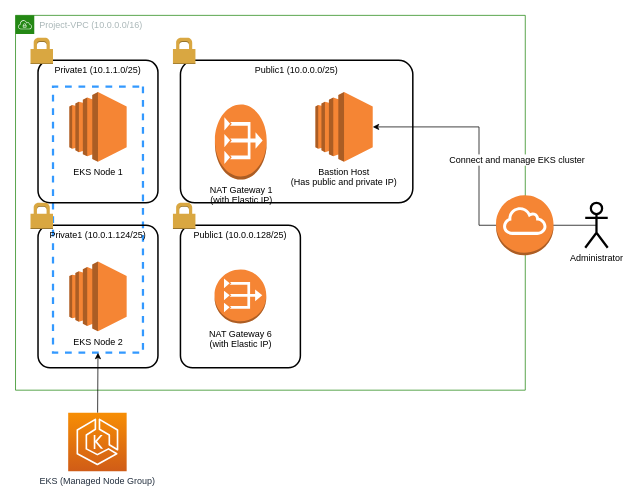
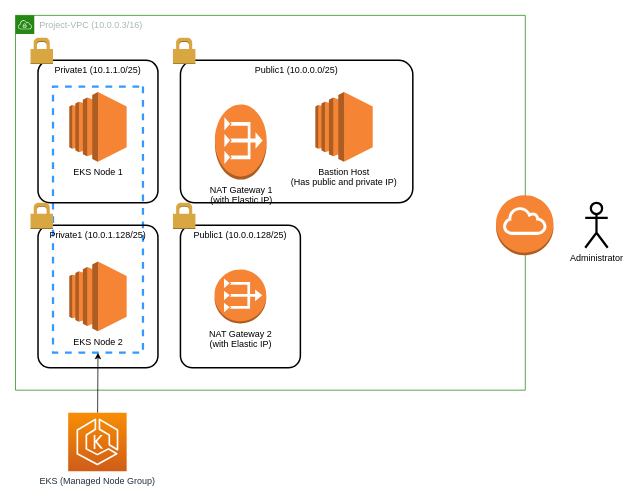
- <mxCell id="3" value="Project-VPC (10.0.0.0/16)" style="points=[[0,0],[0.25,0],[0.5,0],[0.75,0],[1,0],[1,0.25],[1,0.5],[1,0.75],[1,1],[0.75,1],[0.5,1],[0.25,1],[0,1],[0,0.75],[0,0.5],[0,0.25]];outlineConnect=0;gradientColor=none;html=1;whiteSpace=wrap;fontSize=12;fontStyle=0;shape=mxgraph.aws4.group;grIcon=mxgraph.aws4.group_vpc;strokeColor=#248814;fillColor=none;verticalAlign=top;align=left;spacingLeft=30;fontColor=#AAB7B8;dashed=0;" parent="1" vertex="1"><mxGeometry x="20" y="20" width="680" height="500" as="geometry" /></mxCell>
+ <mxCell id="3" value="Project-VPC (10.0.0.3/16)" style="points=[[0,0],[0.25,0],[0.5,0],[0.75,0],[1,0],[1,0.25],[1,0.5],[1,0.75],[1,1],[0.75,1],[0.5,1],[0.25,1],[0,1],[0,0.75],[0,0.5],[0,0.25]];outlineConnect=0;gradientColor=none;html=1;whiteSpace=wrap;fontSize=12;fontStyle=0;shape=mxgraph.aws4.group;grIcon=mxgraph.aws4.group_vpc;strokeColor=#248814;fillColor=none;verticalAlign=top;align=left;spacingLeft=30;fontColor=#AAB7B8;dashed=0;" parent="1" vertex="1"><mxGeometry x="20" y="20" width="680" height="500" as="geometry" /></mxCell>
- <mxCell id="17" style="edgeStyle=orthogonalEdgeStyle;rounded=0;orthogonalLoop=1;jettySize=auto;html=1;exitX=0.5;exitY=0.5;exitDx=0;exitDy=0;exitPerimeter=0;entryX=1;entryY=0.5;entryDx=0;entryDy=0;entryPerimeter=0;" parent="1" source="19" target="6" edge="1"><mxGeometry relative="1" as="geometry" /></mxCell>
- <mxCell id="18" value="Connect and manage EKS cluster" style="text;html=1;align=center;verticalAlign=middle;resizable=0;points=[];labelBackgroundColor=#ffffff;" parent="17" vertex="1" connectable="0"><mxGeometry x="0.128" y="2" relative="1" as="geometry"><mxPoint x="52" y="-2.2" as="offset" /></mxGeometry></mxCell>
- <mxCell id="9" value="Private1 (10.0.1.124/25)" style="rounded=1;arcSize=10;dashed=0;fillColor=none;gradientColor=none;strokeWidth=2;align=center;verticalAlign=top;" parent="1" vertex="1"><mxGeometry x="50" y="300" width="160" height="190" as="geometry" /></mxCell>
+ <mxCell id="9" value="Private1 (10.0.1.128/25)" style="rounded=1;arcSize=10;dashed=0;fillColor=none;gradientColor=none;strokeWidth=2;align=center;verticalAlign=top;" parent="1" vertex="1"><mxGeometry x="50" y="300" width="160" height="190" as="geometry" /></mxCell>
- <mxCell id="21" value="&lt;div&gt;NAT Gateway 6&lt;/div&gt;&lt;div&gt;(with Elastic IP)&lt;br&gt;&lt;/div&gt;" style="outlineConnect=0;dashed=0;verticalLabelPosition=bottom;verticalAlign=top;align=center;html=1;shape=mxgraph.aws3.vpc_nat_gateway;fillColor=#F58534;gradientColor=none;strokeColor=#000000;strokeWidth=3;" parent="1" vertex="1"><mxGeometry x="285.5" y="359" width="69" height="72" as="geometry" /></mxCell>
+ <mxCell id="21" value="&lt;div&gt;NAT Gateway 2&lt;/div&gt;&lt;div&gt;(with Elastic IP)&lt;br&gt;&lt;/div&gt;" style="outlineConnect=0;dashed=0;verticalLabelPosition=bottom;verticalAlign=top;align=center;html=1;shape=mxgraph.aws3.vpc_nat_gateway;fillColor=#F58534;gradientColor=none;strokeColor=#000000;strokeWidth=3;" parent="1" vertex="1"><mxGeometry x="285.5" y="359" width="69" height="72" as="geometry" /></mxCell>
